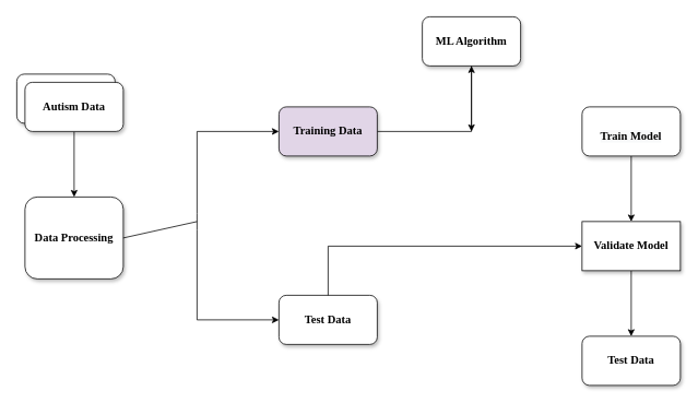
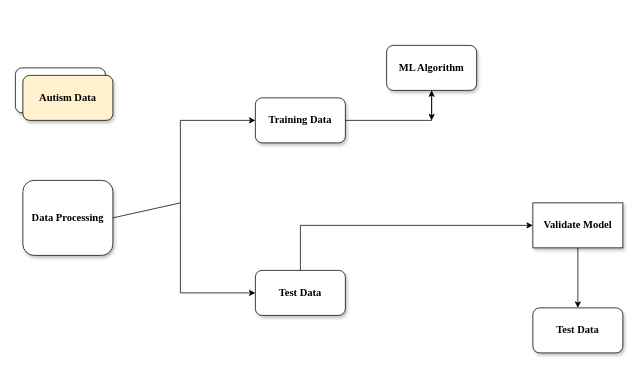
- <mxCell id="20" value="&lt;font face=&quot;Times New Roman&quot; size=&quot;1&quot;&gt;&lt;b style=&quot;font-size: 14px&quot;&gt;ML Algorithm&lt;/b&gt;&lt;/font&gt;" style="whiteSpace=wrap;html=1;rounded=1;shadow=1;" vertex="1" parent="1"><mxGeometry x="515" y="20" width="120" height="60" as="geometry" /></mxCell>
+ <mxCell id="20" value="&lt;font face=&quot;Times New Roman&quot; size=&quot;1&quot;&gt;&lt;b style=&quot;font-size: 14px&quot;&gt;ML Algorithm&lt;/b&gt;&lt;/font&gt;" style="whiteSpace=wrap;html=1;rounded=1;shadow=1;" vertex="1" parent="1"><mxGeometry x="515" y="60" width="120" height="60" as="geometry" /></mxCell>
- <mxCell id="4" value="&lt;font face=&quot;Times New Roman&quot; style=&quot;font-size: 14px&quot;&gt;&lt;b&gt;Autism Data&lt;/b&gt;&lt;/font&gt;" style="whiteSpace=wrap;html=1;rounded=1;shadow=1;" vertex="1" parent="1"><mxGeometry x="30" y="100" width="120" height="60" as="geometry" /></mxCell>
+ <mxCell id="4" value="&lt;font face=&quot;Times New Roman&quot; style=&quot;font-size: 14px&quot;&gt;&lt;b&gt;Autism Data&lt;/b&gt;&lt;/font&gt;" style="whiteSpace=wrap;html=1;rounded=1;shadow=1;fillColor=#fff2cc;" vertex="1" parent="1"><mxGeometry x="30" y="100" width="120" height="60" as="geometry" /></mxCell>
- <mxCell id="11" value="&lt;font face=&quot;Times New Roman&quot;&gt;&lt;span style=&quot;font-size: 14px&quot;&gt;&lt;b&gt;Training Data&lt;/b&gt;&lt;/span&gt;&lt;/font&gt;" style="whiteSpace=wrap;html=1;rounded=1;shadow=1;fillColor=#e1d5e7;" vertex="1" parent="1"><mxGeometry x="340" y="130" width="120" height="60" as="geometry" /></mxCell>
+ <mxCell id="11" value="&lt;font face=&quot;Times New Roman&quot;&gt;&lt;span style=&quot;font-size: 14px&quot;&gt;&lt;b&gt;Training Data&lt;/b&gt;&lt;/span&gt;&lt;/font&gt;" style="whiteSpace=wrap;html=1;rounded=1;shadow=1;" vertex="1" parent="1"><mxGeometry x="340" y="130" width="120" height="60" as="geometry" /></mxCell>
- <mxCell id="14" value="&lt;br&gt;&lt;b style=&quot;color: rgb(0 , 0 , 0) ; font-family: &amp;#34;times new roman&amp;#34; ; font-style: normal ; letter-spacing: normal ; text-align: center ; text-indent: 0px ; text-transform: none ; word-spacing: 0px ; background-color: rgb(248 , 249 , 250) ; font-size: 14px&quot;&gt;Train Model&lt;/b&gt;&lt;br&gt;" style="whiteSpace=wrap;html=1;rounded=1;shadow=1;" vertex="1" parent="1"><mxGeometry x="710" y="130" width="120" height="60" as="geometry" /></mxCell>
- <mxCell id="13" value="" style="edgeStyle=orthogonalEdgeStyle;rounded=0;orthogonalLoop=1;jettySize=auto;html=1;" edge="1" parent="1" source="14" target="16"><mxGeometry relative="1" as="geometry" /></mxCell>
- <mxCell id="3" value="" style="edgeStyle=orthogonalEdgeStyle;rounded=0;orthogonalLoop=1;jettySize=auto;html=1;" edge="1" parent="1" source="4" target="5"><mxGeometry relative="1" as="geometry" /></mxCell>
